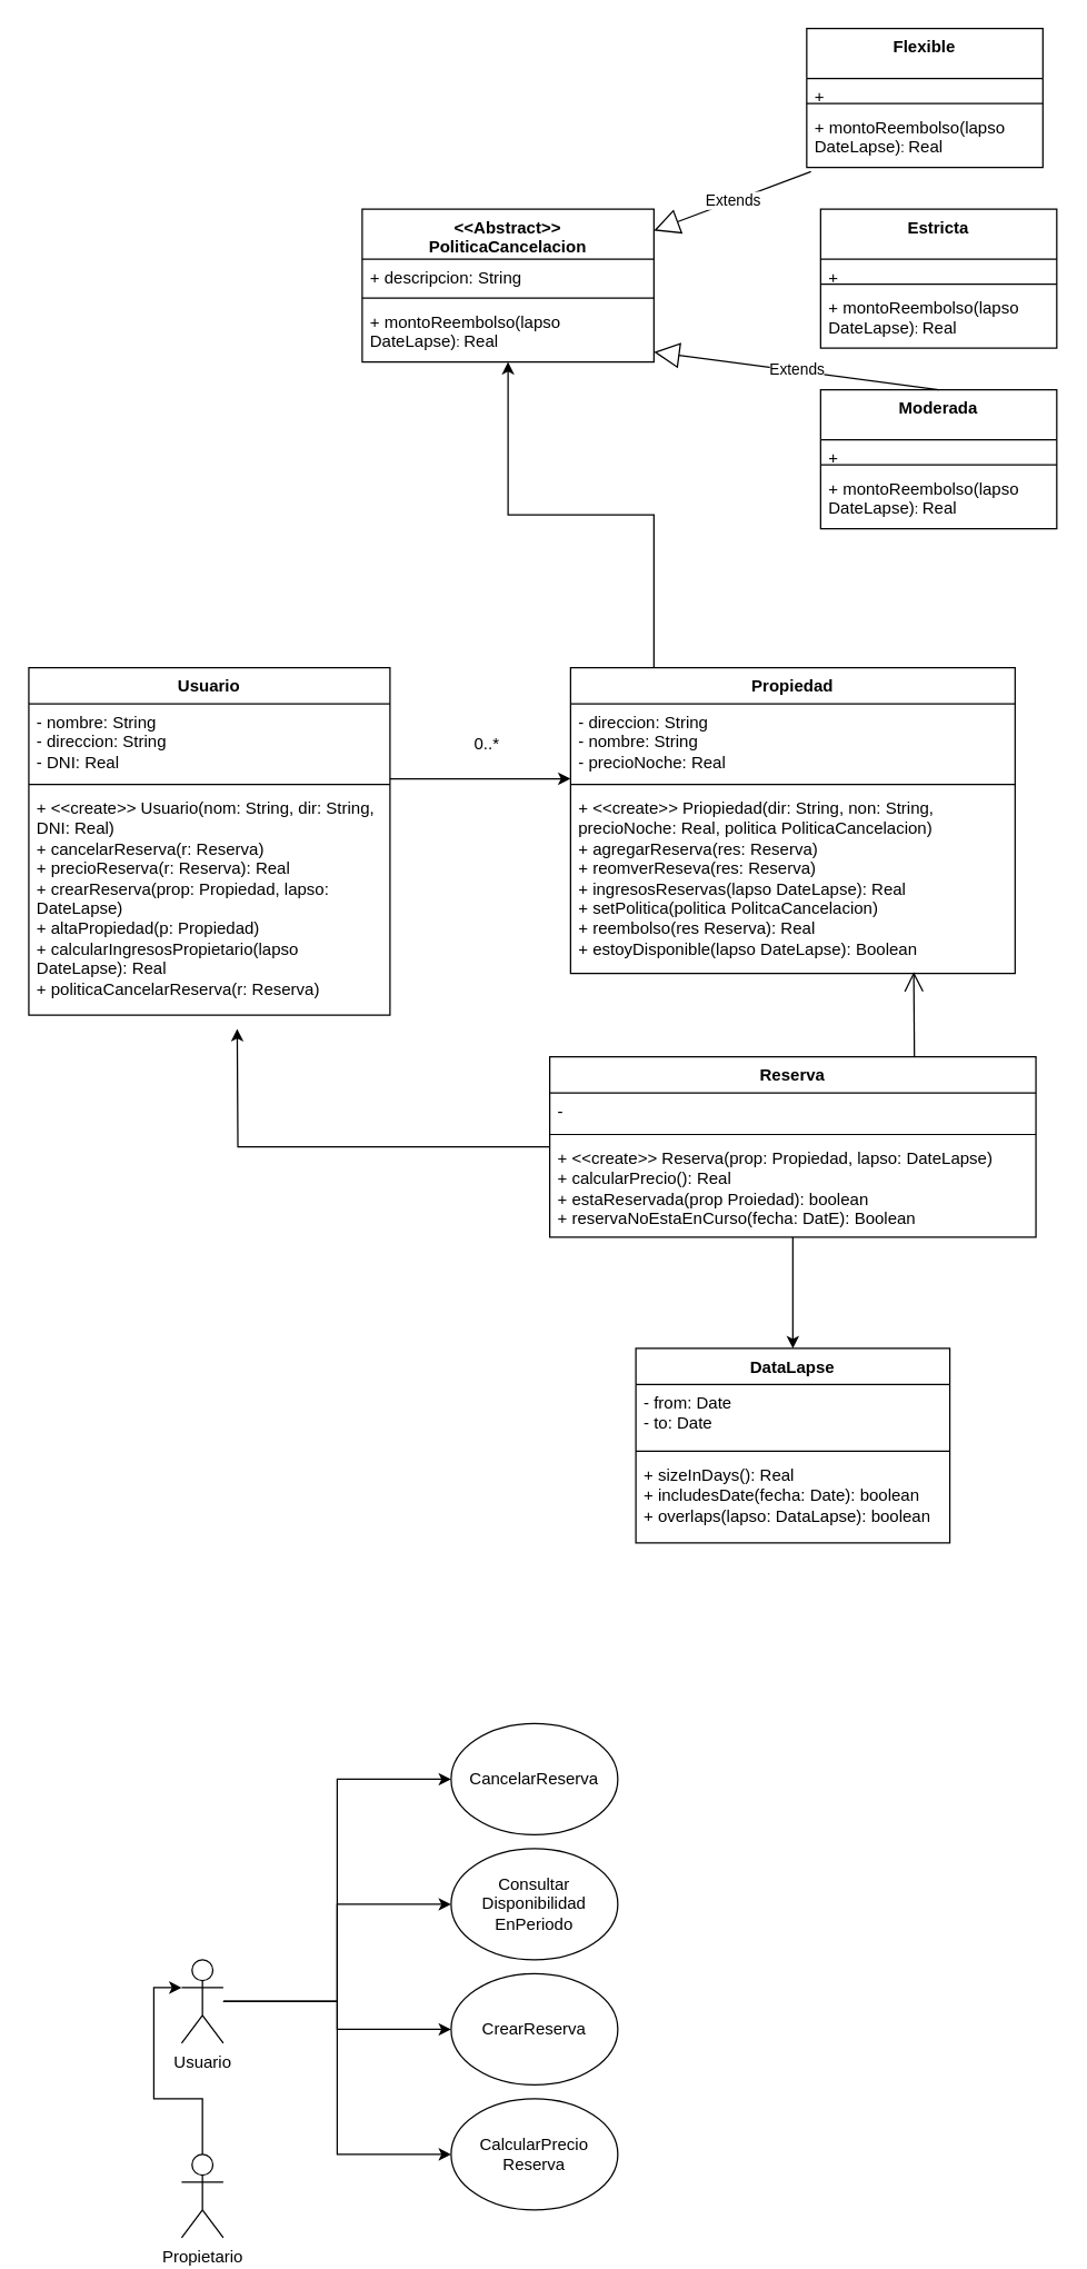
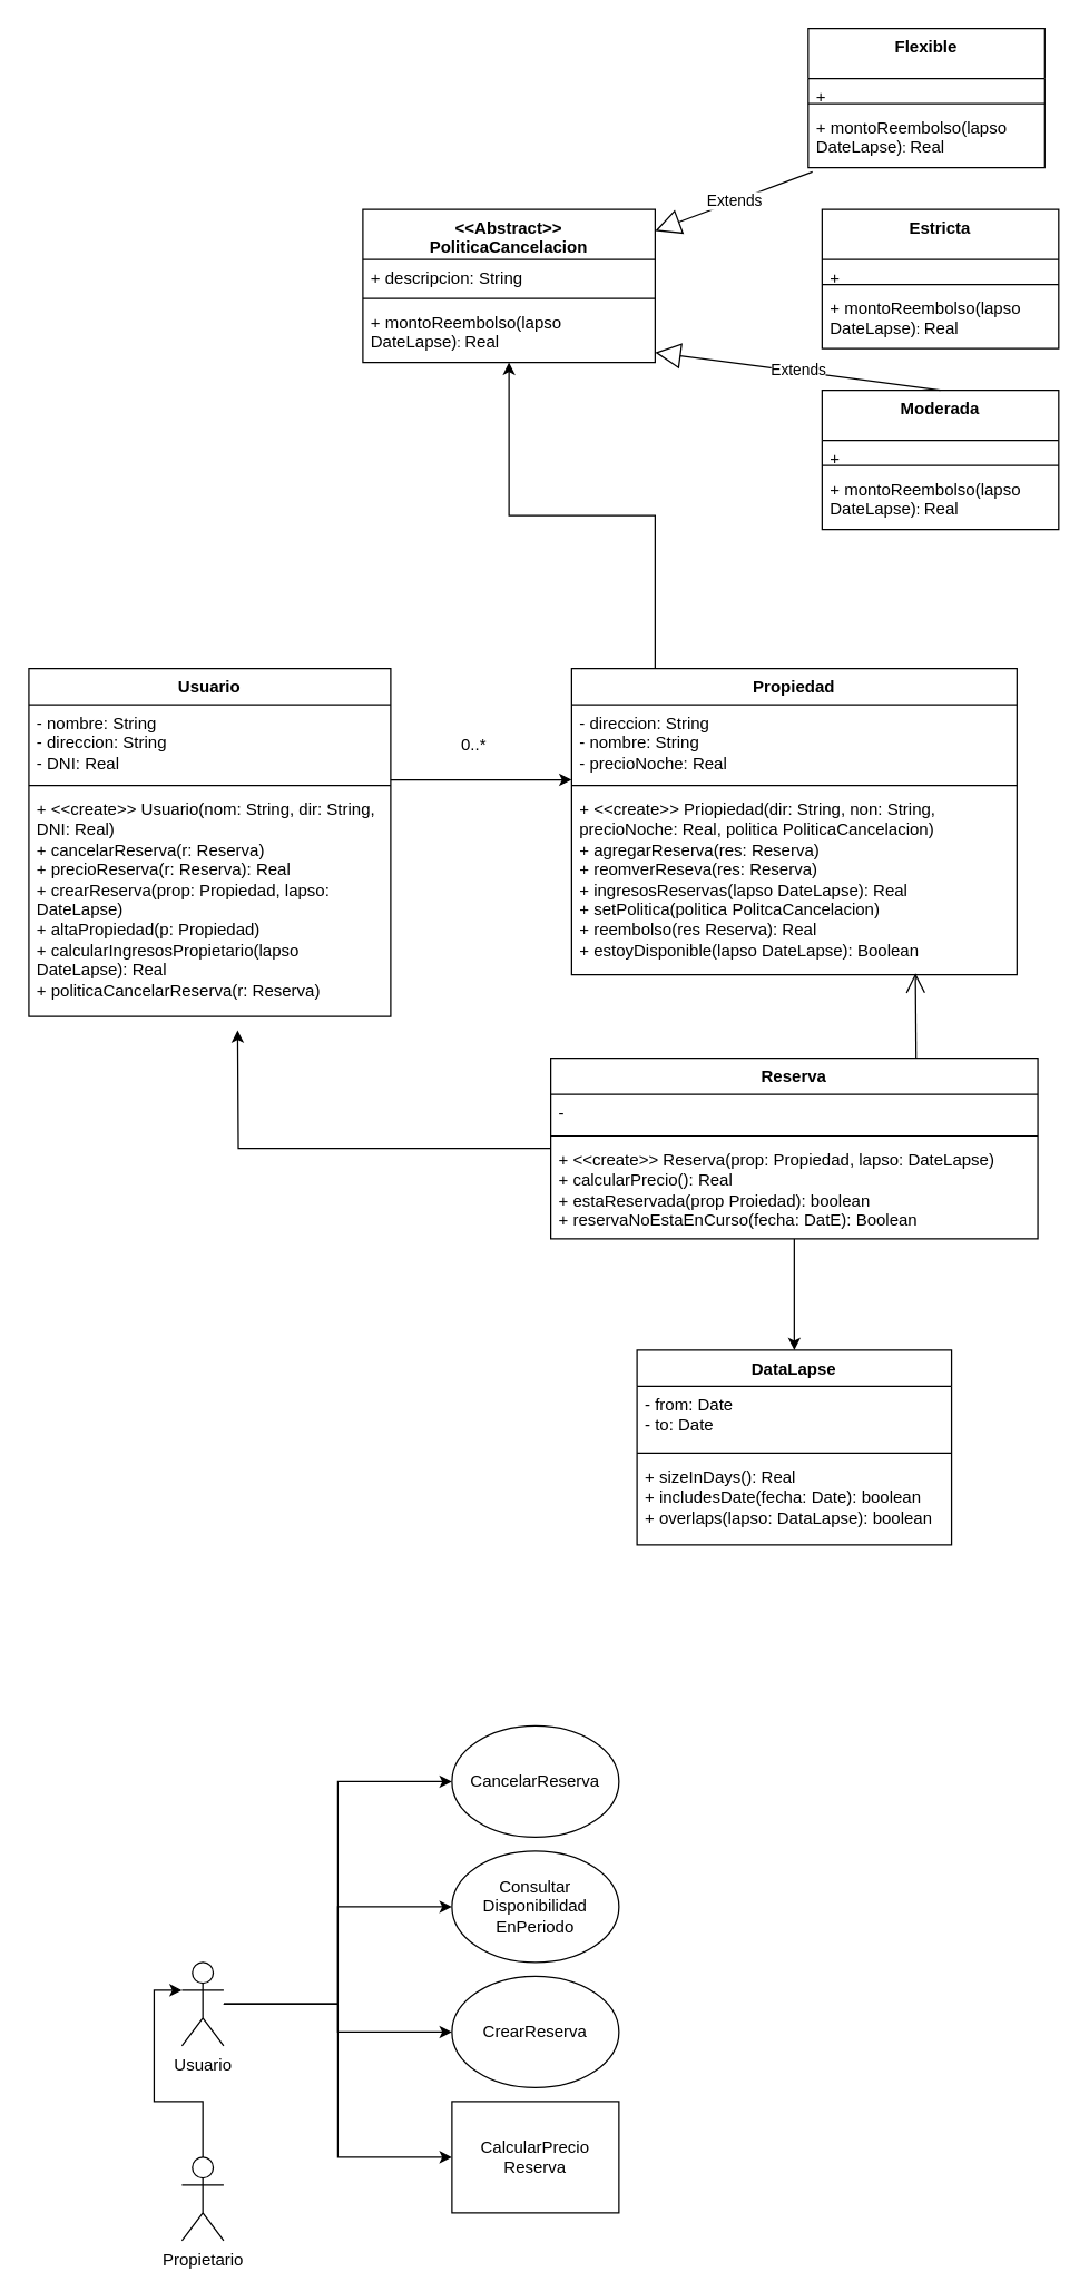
- <mxCell id="22" value="0..*" style="text;strokeColor=none;align=center;fillColor=none;html=1;verticalAlign=middle;whiteSpace=wrap;rounded=0;" parent="1" vertex="1"><mxGeometry x="320" y="520" width="60" height="30" as="geometry" /></mxCell>
+ <mxCell id="22" value="0..*" style="text;strokeColor=none;align=center;fillColor=none;html=1;verticalAlign=middle;whiteSpace=wrap;rounded=0;" parent="1" vertex="1"><mxGeometry x="310" y="520" width="60" height="30" as="geometry" /></mxCell>
- <mxCell id="30" value="CalcularPrecio&lt;br&gt;Reserva" style="ellipse;whiteSpace=wrap;html=1;" parent="1" vertex="1"><mxGeometry x="324" y="1510" width="120" height="80" as="geometry" /></mxCell>
+ <mxCell id="30" value="CalcularPrecio&lt;br&gt;Reserva" style="whiteSpace=wrap;html=1;rounded=0;" parent="1" vertex="1"><mxGeometry x="324" y="1510" width="120" height="80" as="geometry" /></mxCell>
